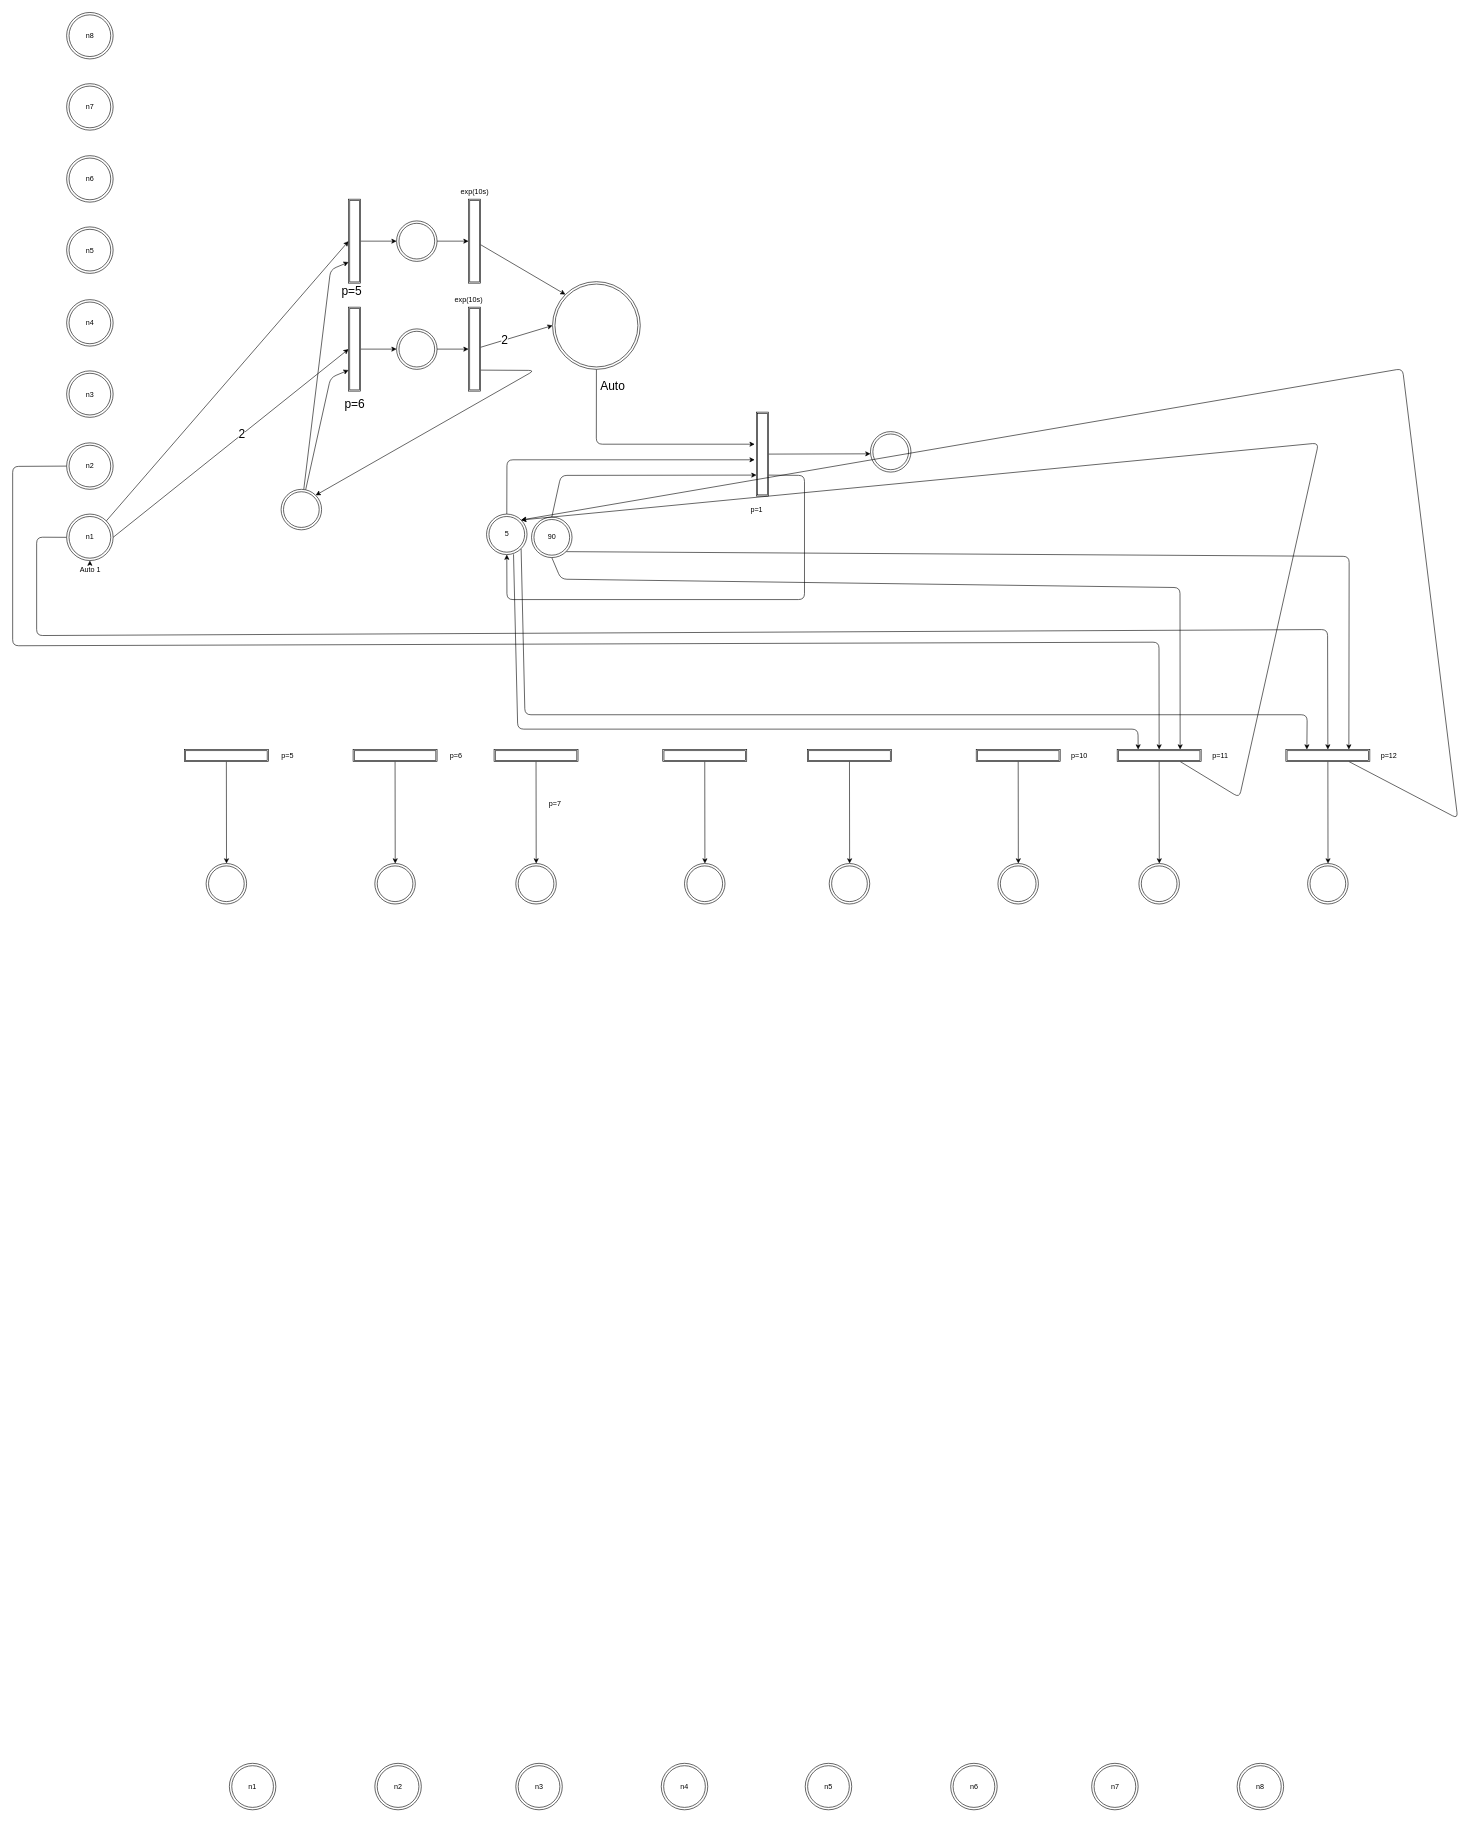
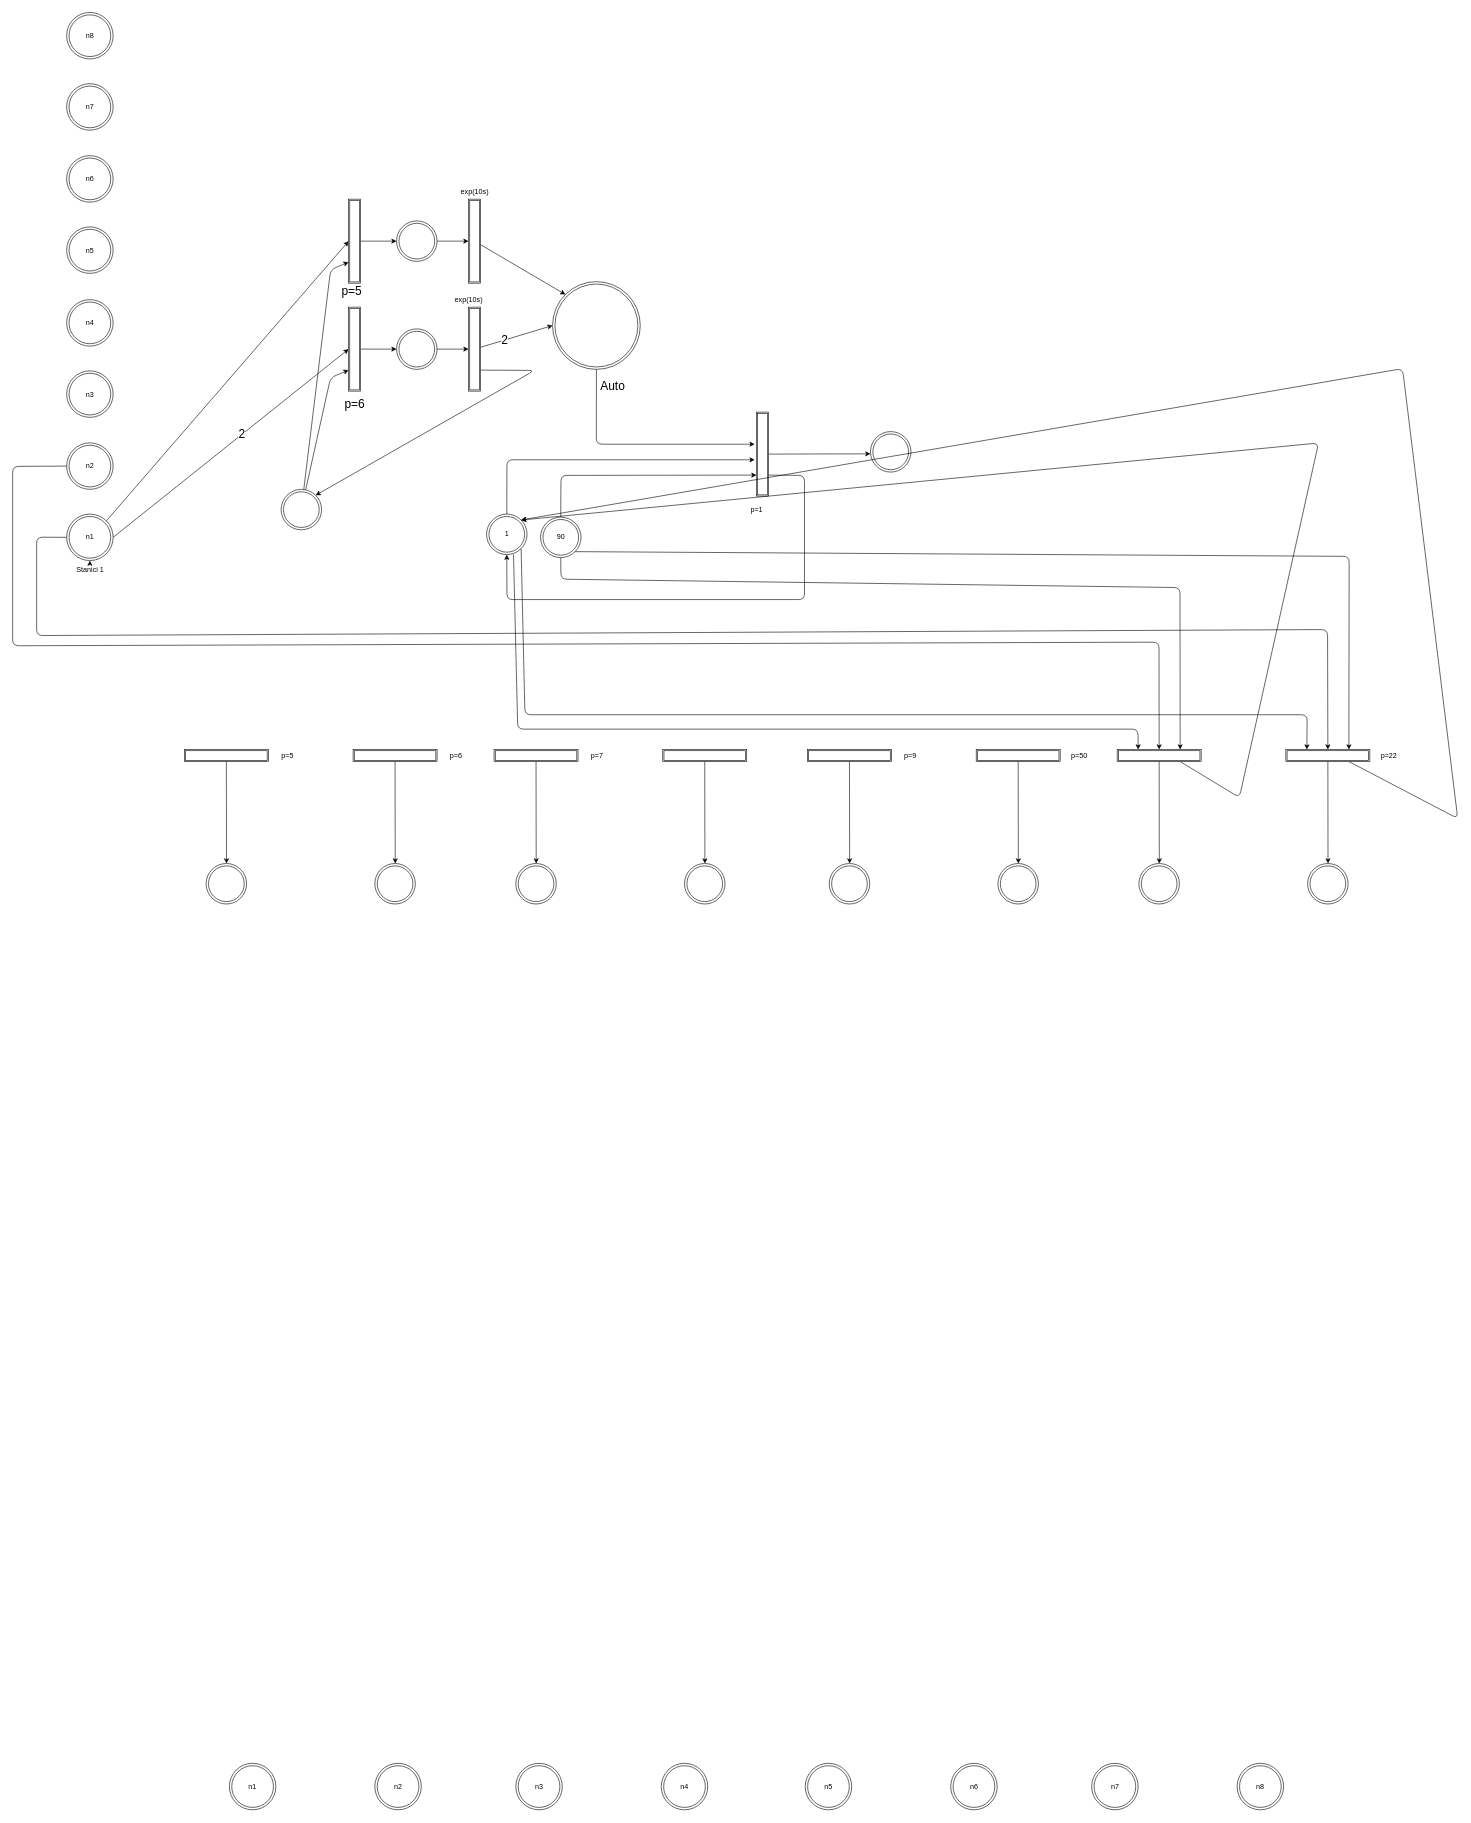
- <mxCell id="55" value="5" style="ellipse;shape=doubleEllipse;whiteSpace=wrap;html=1;aspect=fixed;" vertex="1" parent="1"><mxGeometry x="810" y="856.5" width="67.5" height="67.5" as="geometry" /></mxCell>
+ <mxCell id="55" value="1" style="ellipse;shape=doubleEllipse;whiteSpace=wrap;html=1;aspect=fixed;" vertex="1" parent="1"><mxGeometry x="810" y="856.5" width="67.5" height="67.5" as="geometry" /></mxCell>
- <mxCell id="47" value="90" style="ellipse;shape=doubleEllipse;whiteSpace=wrap;html=1;aspect=fixed;" vertex="1" parent="1"><mxGeometry x="885" y="861.5" width="67.5" height="67.5" as="geometry" /></mxCell>
+ <mxCell id="47" value="90" style="ellipse;shape=doubleEllipse;whiteSpace=wrap;html=1;aspect=fixed;" vertex="1" parent="1"><mxGeometry x="900" y="861.5" width="67.5" height="67.5" as="geometry" /></mxCell>
- <mxCell id="16" value="Auto 1" style="text;html=1;align=center;verticalAlign=middle;resizable=0;points=[];autosize=1;strokeColor=none;fillColor=none;" vertex="1" parent="1"><mxGeometry x="118.75" y="939" width="60" height="20" as="geometry" /></mxCell>
+ <mxCell id="16" value="Stanici 1" style="text;html=1;align=center;verticalAlign=middle;resizable=0;points=[];autosize=1;strokeColor=none;fillColor=none;" vertex="1" parent="1"><mxGeometry x="118.75" y="939" width="60" height="20" as="geometry" /></mxCell>
+ <mxCell id="84" value="p=9" style="text;html=1;align=center;verticalAlign=middle;resizable=0;points=[];autosize=1;strokeColor=none;fillColor=none;" vertex="1" parent="1"><mxGeometry x="1501.25" y="1250" width="30" height="18" as="geometry" /></mxCell>
- <mxCell id="80" value="p=10" style="text;html=1;align=center;verticalAlign=middle;resizable=0;points=[];autosize=1;strokeColor=none;fillColor=none;" vertex="1" parent="1"><mxGeometry x="1779.5" y="1250" width="37" height="18" as="geometry" /></mxCell>
+ <mxCell id="80" value="p=50" style="text;html=1;align=center;verticalAlign=middle;resizable=0;points=[];autosize=1;strokeColor=none;fillColor=none;" vertex="1" parent="1"><mxGeometry x="1779.5" y="1250" width="37" height="18" as="geometry" /></mxCell>
- <mxCell id="94" value="p=11" style="text;html=1;align=center;verticalAlign=middle;resizable=0;points=[];autosize=1;strokeColor=none;fillColor=none;" vertex="1" parent="1"><mxGeometry x="2014.5" y="1250" width="36" height="18" as="geometry" /></mxCell>
- <mxCell id="89" value="p=12" style="text;html=1;align=center;verticalAlign=middle;resizable=0;points=[];autosize=1;strokeColor=none;fillColor=none;" vertex="1" parent="1"><mxGeometry x="2295.75" y="1250" width="37" height="18" as="geometry" /></mxCell>
+ <mxCell id="89" value="p=22" style="text;html=1;align=center;verticalAlign=middle;resizable=0;points=[];autosize=1;strokeColor=none;fillColor=none;" vertex="1" parent="1"><mxGeometry x="2295.75" y="1250" width="37" height="18" as="geometry" /></mxCell>
- <mxCell id="76" value="p=7" style="text;html=1;align=center;verticalAlign=middle;resizable=0;points=[];autosize=1;strokeColor=none;fillColor=none;" vertex="1" parent="1"><mxGeometry x="908.75" y="1330" width="30" height="18" as="geometry" /></mxCell>
+ <mxCell id="76" value="p=7" style="text;html=1;align=center;verticalAlign=middle;resizable=0;points=[];autosize=1;strokeColor=none;fillColor=none;" vertex="1" parent="1"><mxGeometry x="978.75" y="1250" width="30" height="18" as="geometry" /></mxCell>
